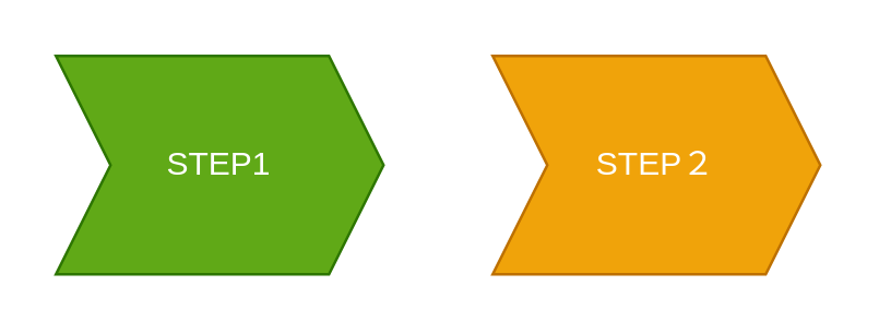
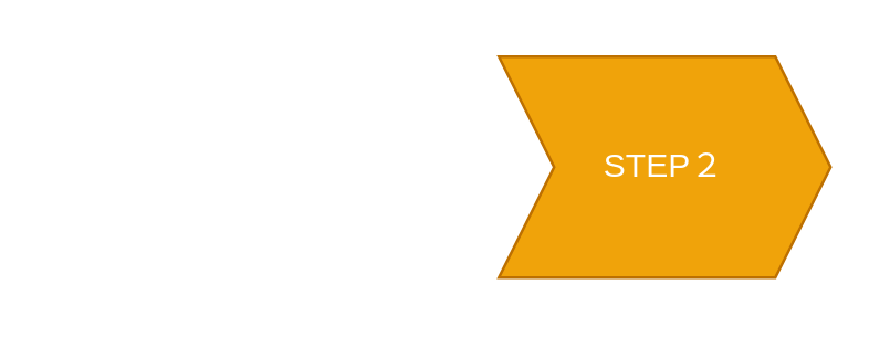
- <mxCell id="2" value="STEP1" style="shape=step;perimeter=stepPerimeter;whiteSpace=wrap;html=1;fixedSize=1;fillColor=#60a917;strokeColor=#2D7600;fontColor=#ffffff;" vertex="1" parent="1"><mxGeometry x="20" y="20" width="120" height="80" as="geometry" /></mxCell>
